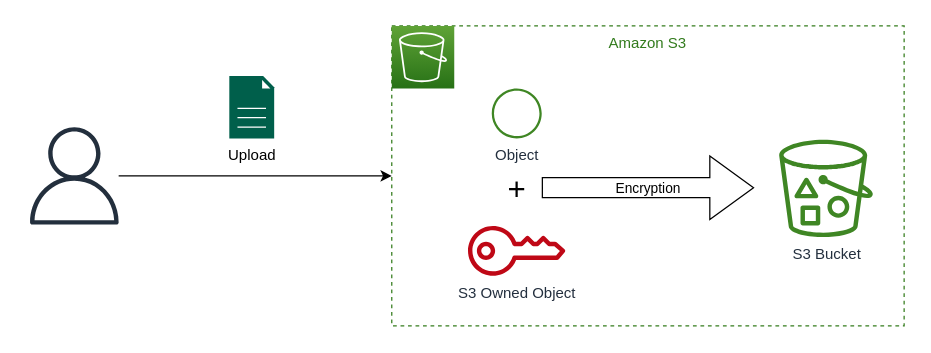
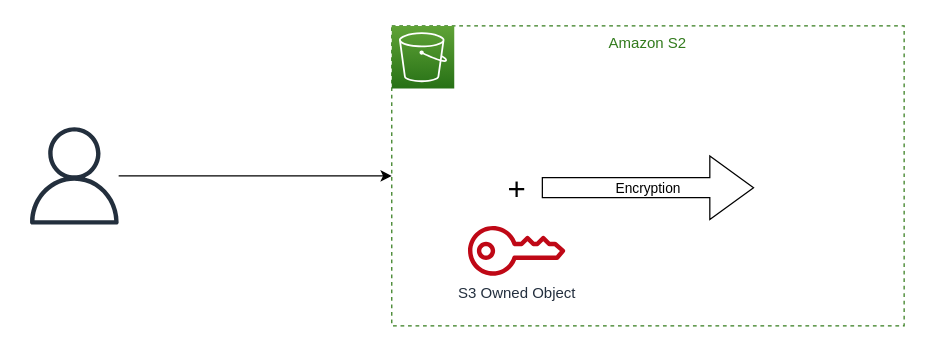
- <mxCell id="5" value="Amazon S3" style="fillColor=none;strokeColor=#347c1d;dashed=1;verticalAlign=top;fontStyle=0;fontColor=#327b1d;whiteSpace=wrap;html=1;" vertex="1" parent="1"><mxGeometry x="313" y="20" width="410" height="240" as="geometry" /></mxCell>
+ <mxCell id="5" value="Amazon S2" style="fillColor=none;strokeColor=#347c1d;dashed=1;verticalAlign=top;fontStyle=0;fontColor=#327b1d;whiteSpace=wrap;html=1;" vertex="1" parent="1"><mxGeometry x="313" y="20" width="410" height="240" as="geometry" /></mxCell>
- <mxCell id="4" value="Upload" style="sketch=0;pointerEvents=1;shadow=0;dashed=0;html=1;strokeColor=none;fillColor=#005F4B;labelPosition=center;verticalLabelPosition=bottom;verticalAlign=top;align=center;outlineConnect=0;shape=mxgraph.veeam2.file;" vertex="1" parent="1"><mxGeometry x="183" y="60" width="35.9" height="50" as="geometry" /></mxCell>
- <mxCell id="7" value="Object" style="sketch=0;outlineConnect=0;fontColor=#232F3E;gradientColor=none;fillColor=#3F8624;strokeColor=none;dashed=0;verticalLabelPosition=bottom;verticalAlign=top;align=center;html=1;fontSize=12;fontStyle=0;aspect=fixed;pointerEvents=1;shape=mxgraph.aws4.object;" vertex="1" parent="1"><mxGeometry x="393" y="70" width="40" height="40" as="geometry" /></mxCell>
- <mxCell id="9" value="S3 Bucket" style="sketch=0;outlineConnect=0;fontColor=#232F3E;gradientColor=none;fillColor=#3F8624;strokeColor=none;dashed=0;verticalLabelPosition=bottom;verticalAlign=top;align=center;html=1;fontSize=12;fontStyle=0;aspect=fixed;pointerEvents=1;shape=mxgraph.aws4.bucket_with_objects;" vertex="1" parent="1"><mxGeometry x="623" y="111" width="75" height="78" as="geometry" /></mxCell>
